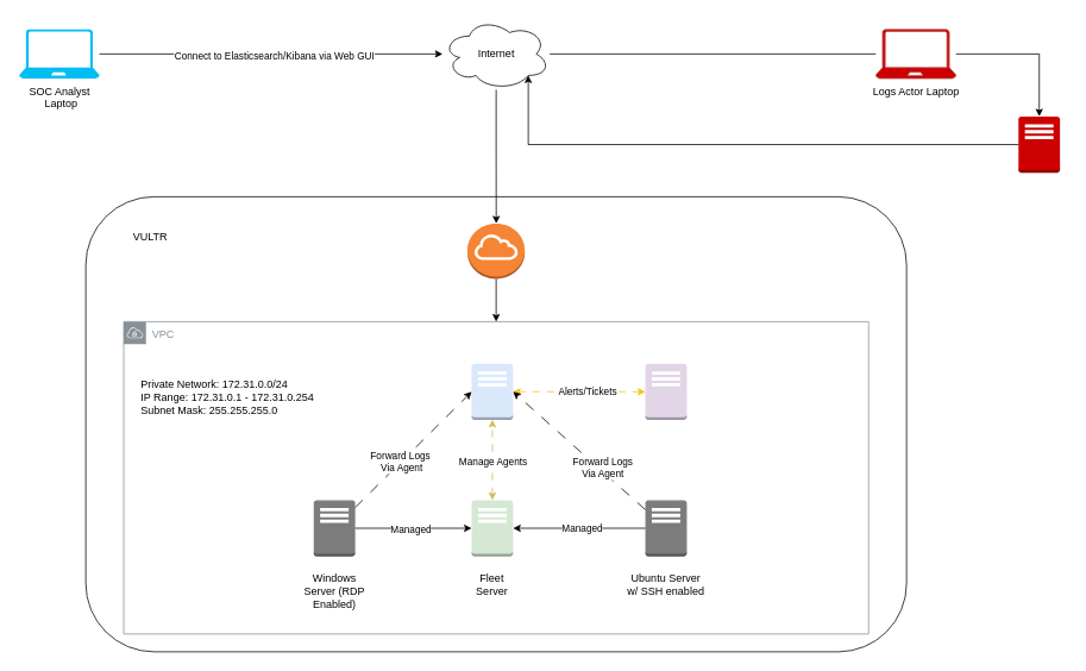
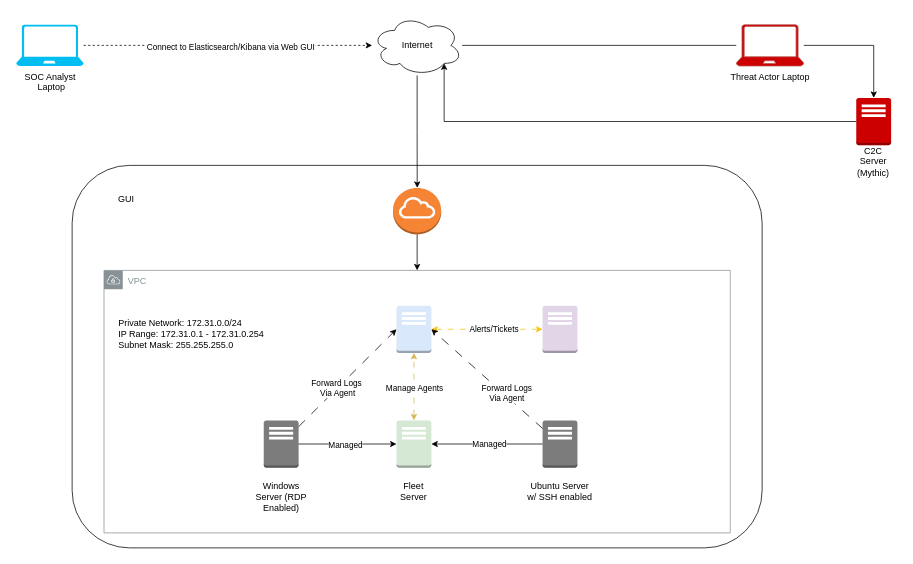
- <mxCell id="28" style="edgeStyle=orthogonalEdgeStyle;rounded=0;orthogonalLoop=1;jettySize=auto;html=1;" edge="1" parent="1" source="30" target="27"><mxGeometry relative="1" as="geometry" /></mxCell>
+ <mxCell id="28" style="edgeStyle=orthogonalEdgeStyle;rounded=0;orthogonalLoop=1;jettySize=auto;html=1;dashed=1;" edge="1" parent="1" source="30" target="27"><mxGeometry relative="1" as="geometry" /></mxCell>
- <mxCell id="33" value="Logs Actor Laptop" style="verticalLabelPosition=bottom;html=1;verticalAlign=top;align=center;strokeColor=#b85450;fillColor=#CC0000;shape=mxgraph.azure.laptop;pointerEvents=1;" vertex="1" parent="1"><mxGeometry x="981" y="32.5" width="90" height="55" as="geometry" /></mxCell>
+ <mxCell id="33" value="Threat Actor Laptop" style="verticalLabelPosition=bottom;html=1;verticalAlign=top;align=center;strokeColor=#b85450;fillColor=#CC0000;shape=mxgraph.azure.laptop;pointerEvents=1;" vertex="1" parent="1"><mxGeometry x="981" y="32.5" width="90" height="55" as="geometry" /></mxCell>
+ <mxCell id="16" value="&lt;div&gt;C2C Server&lt;/div&gt;&lt;div&gt;(Mythic)&lt;/div&gt;" style="text;strokeColor=none;align=center;fillColor=none;html=1;verticalAlign=middle;whiteSpace=wrap;rounded=0;" vertex="1" parent="1"><mxGeometry x="1134.25" y="200" width="60" height="30" as="geometry" /></mxCell>
- <mxCell id="12" value="&lt;div&gt;VULTR&lt;/div&gt;" style="text;strokeColor=none;align=center;fillColor=none;html=1;verticalAlign=middle;whiteSpace=wrap;rounded=0;" vertex="1" parent="1"><mxGeometry x="138.01" y="250" width="60" height="30" as="geometry" /></mxCell>
+ <mxCell id="12" value="&lt;div&gt;GUI&lt;/div&gt;" style="text;strokeColor=none;align=center;fillColor=none;html=1;verticalAlign=middle;whiteSpace=wrap;rounded=0;" vertex="1" parent="1"><mxGeometry x="138.01" y="250" width="60" height="30" as="geometry" /></mxCell>
